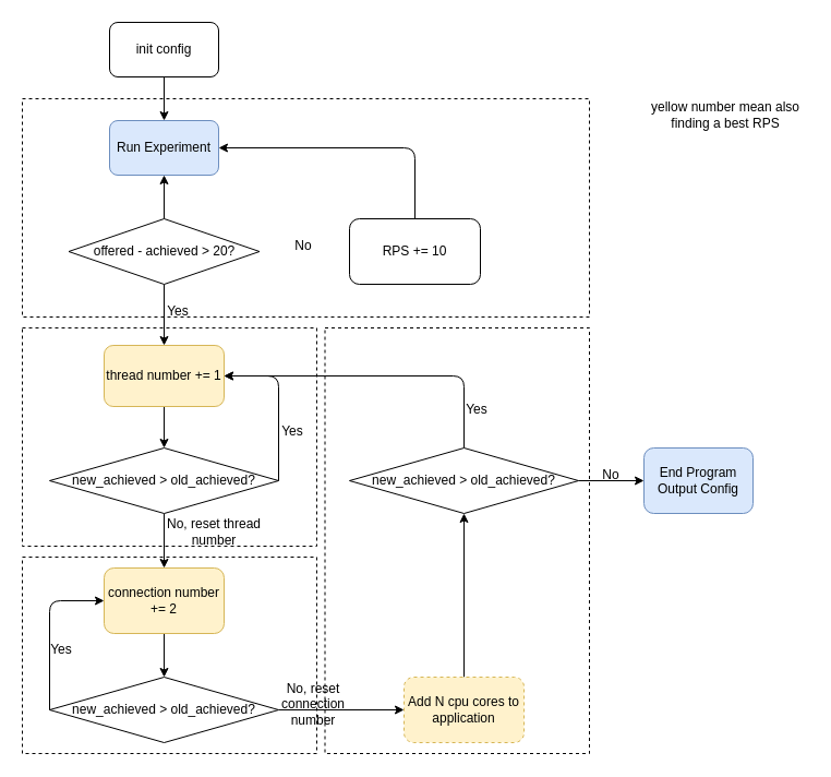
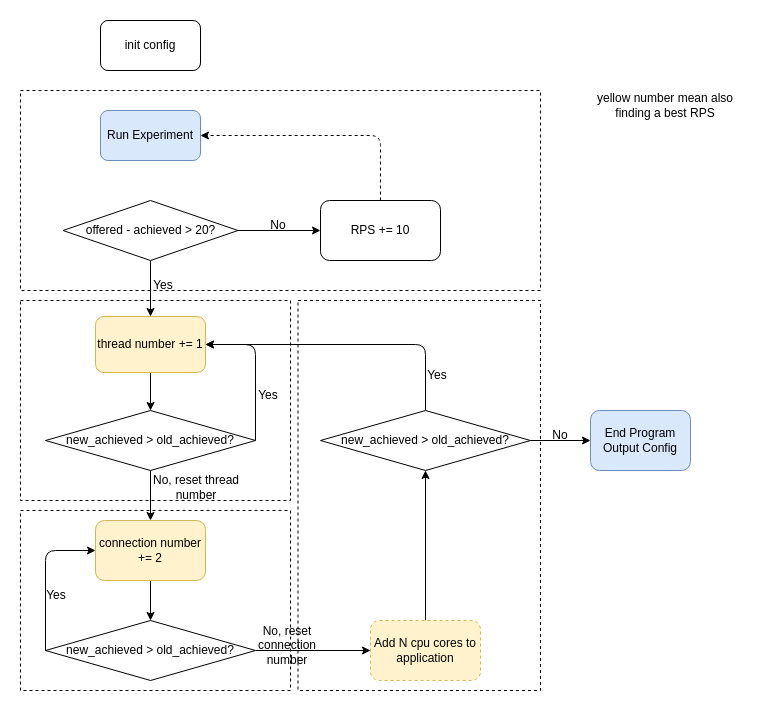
- <mxCell id="15" value="" style="edgeStyle=none;html=1;" edge="1" parent="1" source="16" target="6"><mxGeometry relative="1" as="geometry" /></mxCell>
- <mxCell id="10" style="edgeStyle=none;html=1;entryX=1;entryY=0.5;entryDx=0;entryDy=0;exitX=0.5;exitY=0;exitDx=0;exitDy=0;" edge="1" parent="1" source="11" target="6"><mxGeometry relative="1" as="geometry"><Array as="points"><mxPoint x="380" y="135" /></Array></mxGeometry></mxCell>
+ <mxCell id="10" style="edgeStyle=none;html=1;entryX=1;entryY=0.5;entryDx=0;entryDy=0;exitX=0.5;exitY=0;exitDx=0;exitDy=0;dashed=1;" edge="1" parent="1" source="11" target="6"><mxGeometry relative="1" as="geometry"><Array as="points"><mxPoint x="380" y="135" /></Array></mxGeometry></mxCell>
- <mxCell id="7" value="" style="edgeStyle=none;html=1;" edge="1" parent="1" source="9" target="6"><mxGeometry relative="1" as="geometry" /></mxCell>
+ <mxCell id="7" value="" style="edgeStyle=none;html=1;" edge="1" parent="1" source="9" target="11"><mxGeometry relative="1" as="geometry" /></mxCell>
